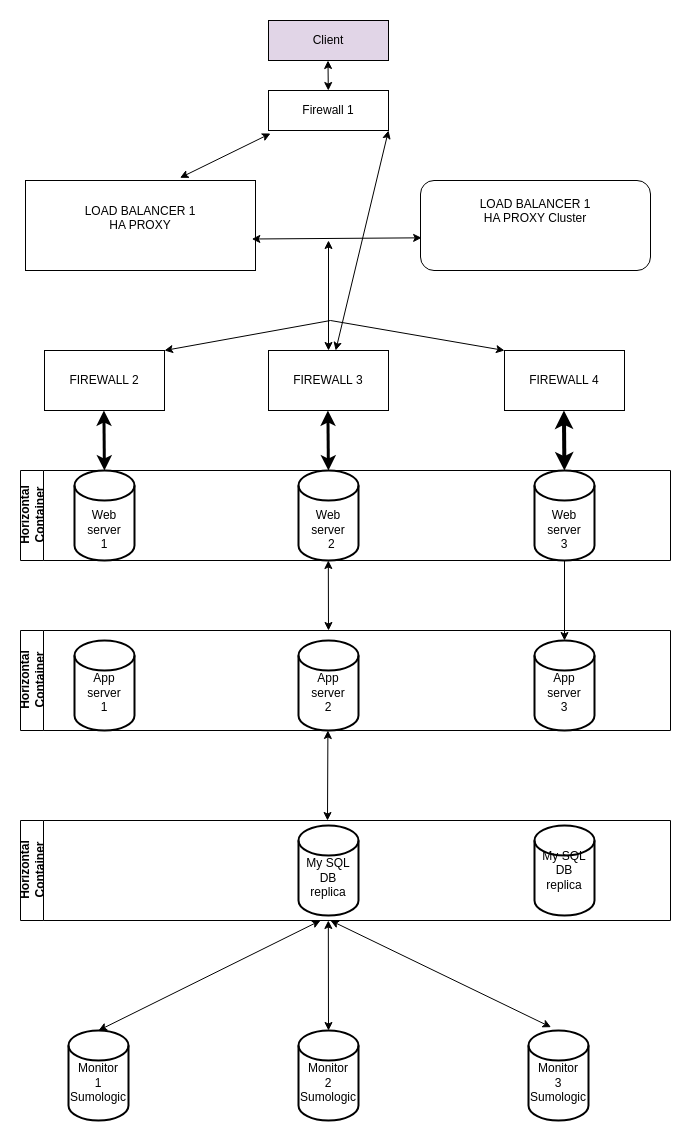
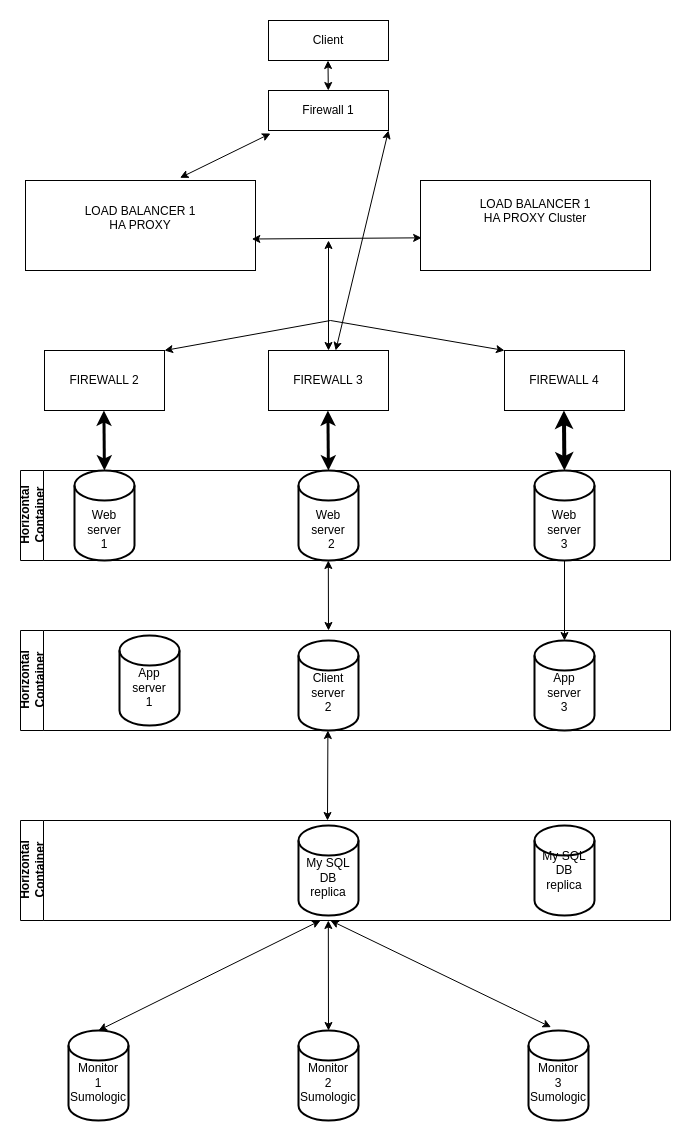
- <mxCell id="2" value="&lt;div&gt;Client&lt;/div&gt;" style="rounded=0;whiteSpace=wrap;html=1;fillColor=#e1d5e7;" vertex="1" parent="1"><mxGeometry x="268" y="20" width="120" height="40" as="geometry" /></mxCell>
+ <mxCell id="2" value="&lt;div&gt;Client&lt;/div&gt;" style="rounded=0;whiteSpace=wrap;html=1;" vertex="1" parent="1"><mxGeometry x="268" y="20" width="120" height="40" as="geometry" /></mxCell>
- <mxCell id="29" value="&lt;div&gt;LOAD BALANCER 1&lt;br&gt;HA PROXY Cluster&lt;/div&gt;&lt;div&gt;&lt;br&gt;&lt;/div&gt;&lt;div&gt;&lt;br&gt;&lt;/div&gt;" style="whiteSpace=wrap;html=1;rounded=1;" vertex="1" parent="1"><mxGeometry x="420" y="180" width="230" height="90" as="geometry" /></mxCell>
+ <mxCell id="29" value="&lt;div&gt;LOAD BALANCER 1&lt;br&gt;HA PROXY Cluster&lt;/div&gt;&lt;div&gt;&lt;br&gt;&lt;/div&gt;&lt;div&gt;&lt;br&gt;&lt;/div&gt;" style="rounded=0;whiteSpace=wrap;html=1;" vertex="1" parent="1"><mxGeometry x="420" y="180" width="230" height="90" as="geometry" /></mxCell>
- <mxCell id="8" value="&lt;div&gt;&lt;br&gt;&lt;/div&gt;&lt;div&gt;App&lt;/div&gt;&lt;div&gt;server&lt;/div&gt;&lt;div&gt;1&lt;/div&gt;" style="strokeWidth=2;html=1;shape=mxgraph.flowchart.database;whiteSpace=wrap;" vertex="1" parent="1"><mxGeometry x="74" y="640" width="60" height="90" as="geometry" /></mxCell>
+ <mxCell id="8" value="&lt;div&gt;&lt;br&gt;&lt;/div&gt;&lt;div&gt;App&lt;/div&gt;&lt;div&gt;server&lt;/div&gt;&lt;div&gt;1&lt;/div&gt;" style="strokeWidth=2;html=1;shape=mxgraph.flowchart.database;whiteSpace=wrap;" vertex="1" parent="1"><mxGeometry x="119" y="635" width="60" height="90" as="geometry" /></mxCell>
- <mxCell id="11" value="&lt;div&gt;&lt;br&gt;&lt;/div&gt;&lt;div&gt;App&lt;/div&gt;&lt;div&gt;server&lt;/div&gt;&lt;div&gt;2&lt;/div&gt;" style="strokeWidth=2;html=1;shape=mxgraph.flowchart.database;whiteSpace=wrap;" vertex="1" parent="1"><mxGeometry x="298" y="640" width="60" height="90" as="geometry" /></mxCell>
+ <mxCell id="11" value="&lt;div&gt;&lt;br&gt;&lt;/div&gt;&lt;div&gt;Client&lt;/div&gt;&lt;div&gt;server&lt;/div&gt;&lt;div&gt;2&lt;/div&gt;" style="strokeWidth=2;html=1;shape=mxgraph.flowchart.database;whiteSpace=wrap;" vertex="1" parent="1"><mxGeometry x="298" y="640" width="60" height="90" as="geometry" /></mxCell>
